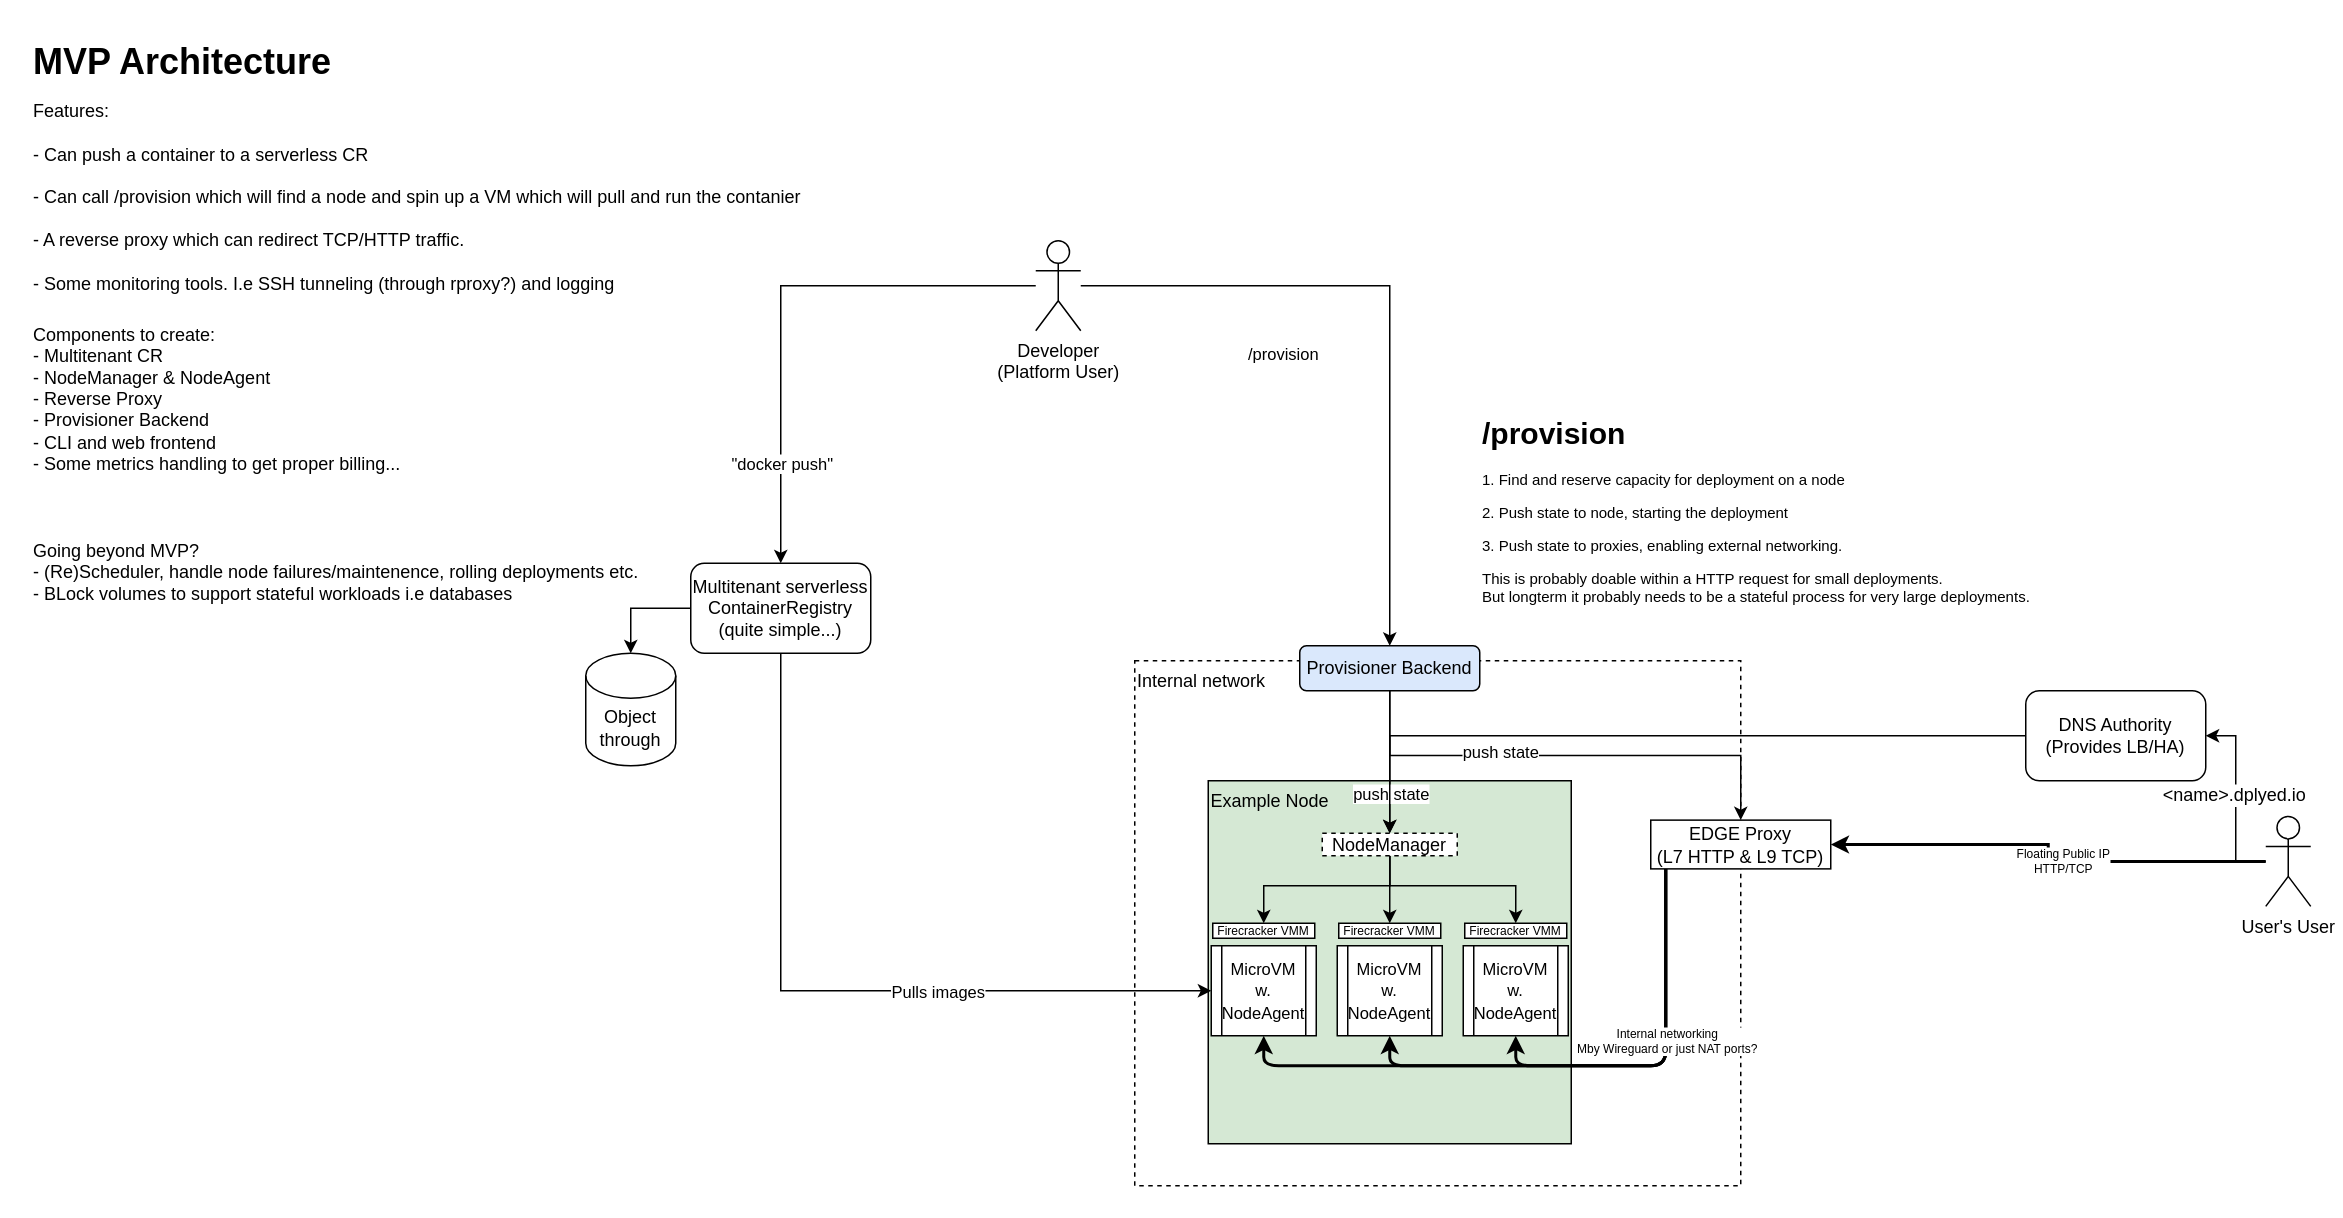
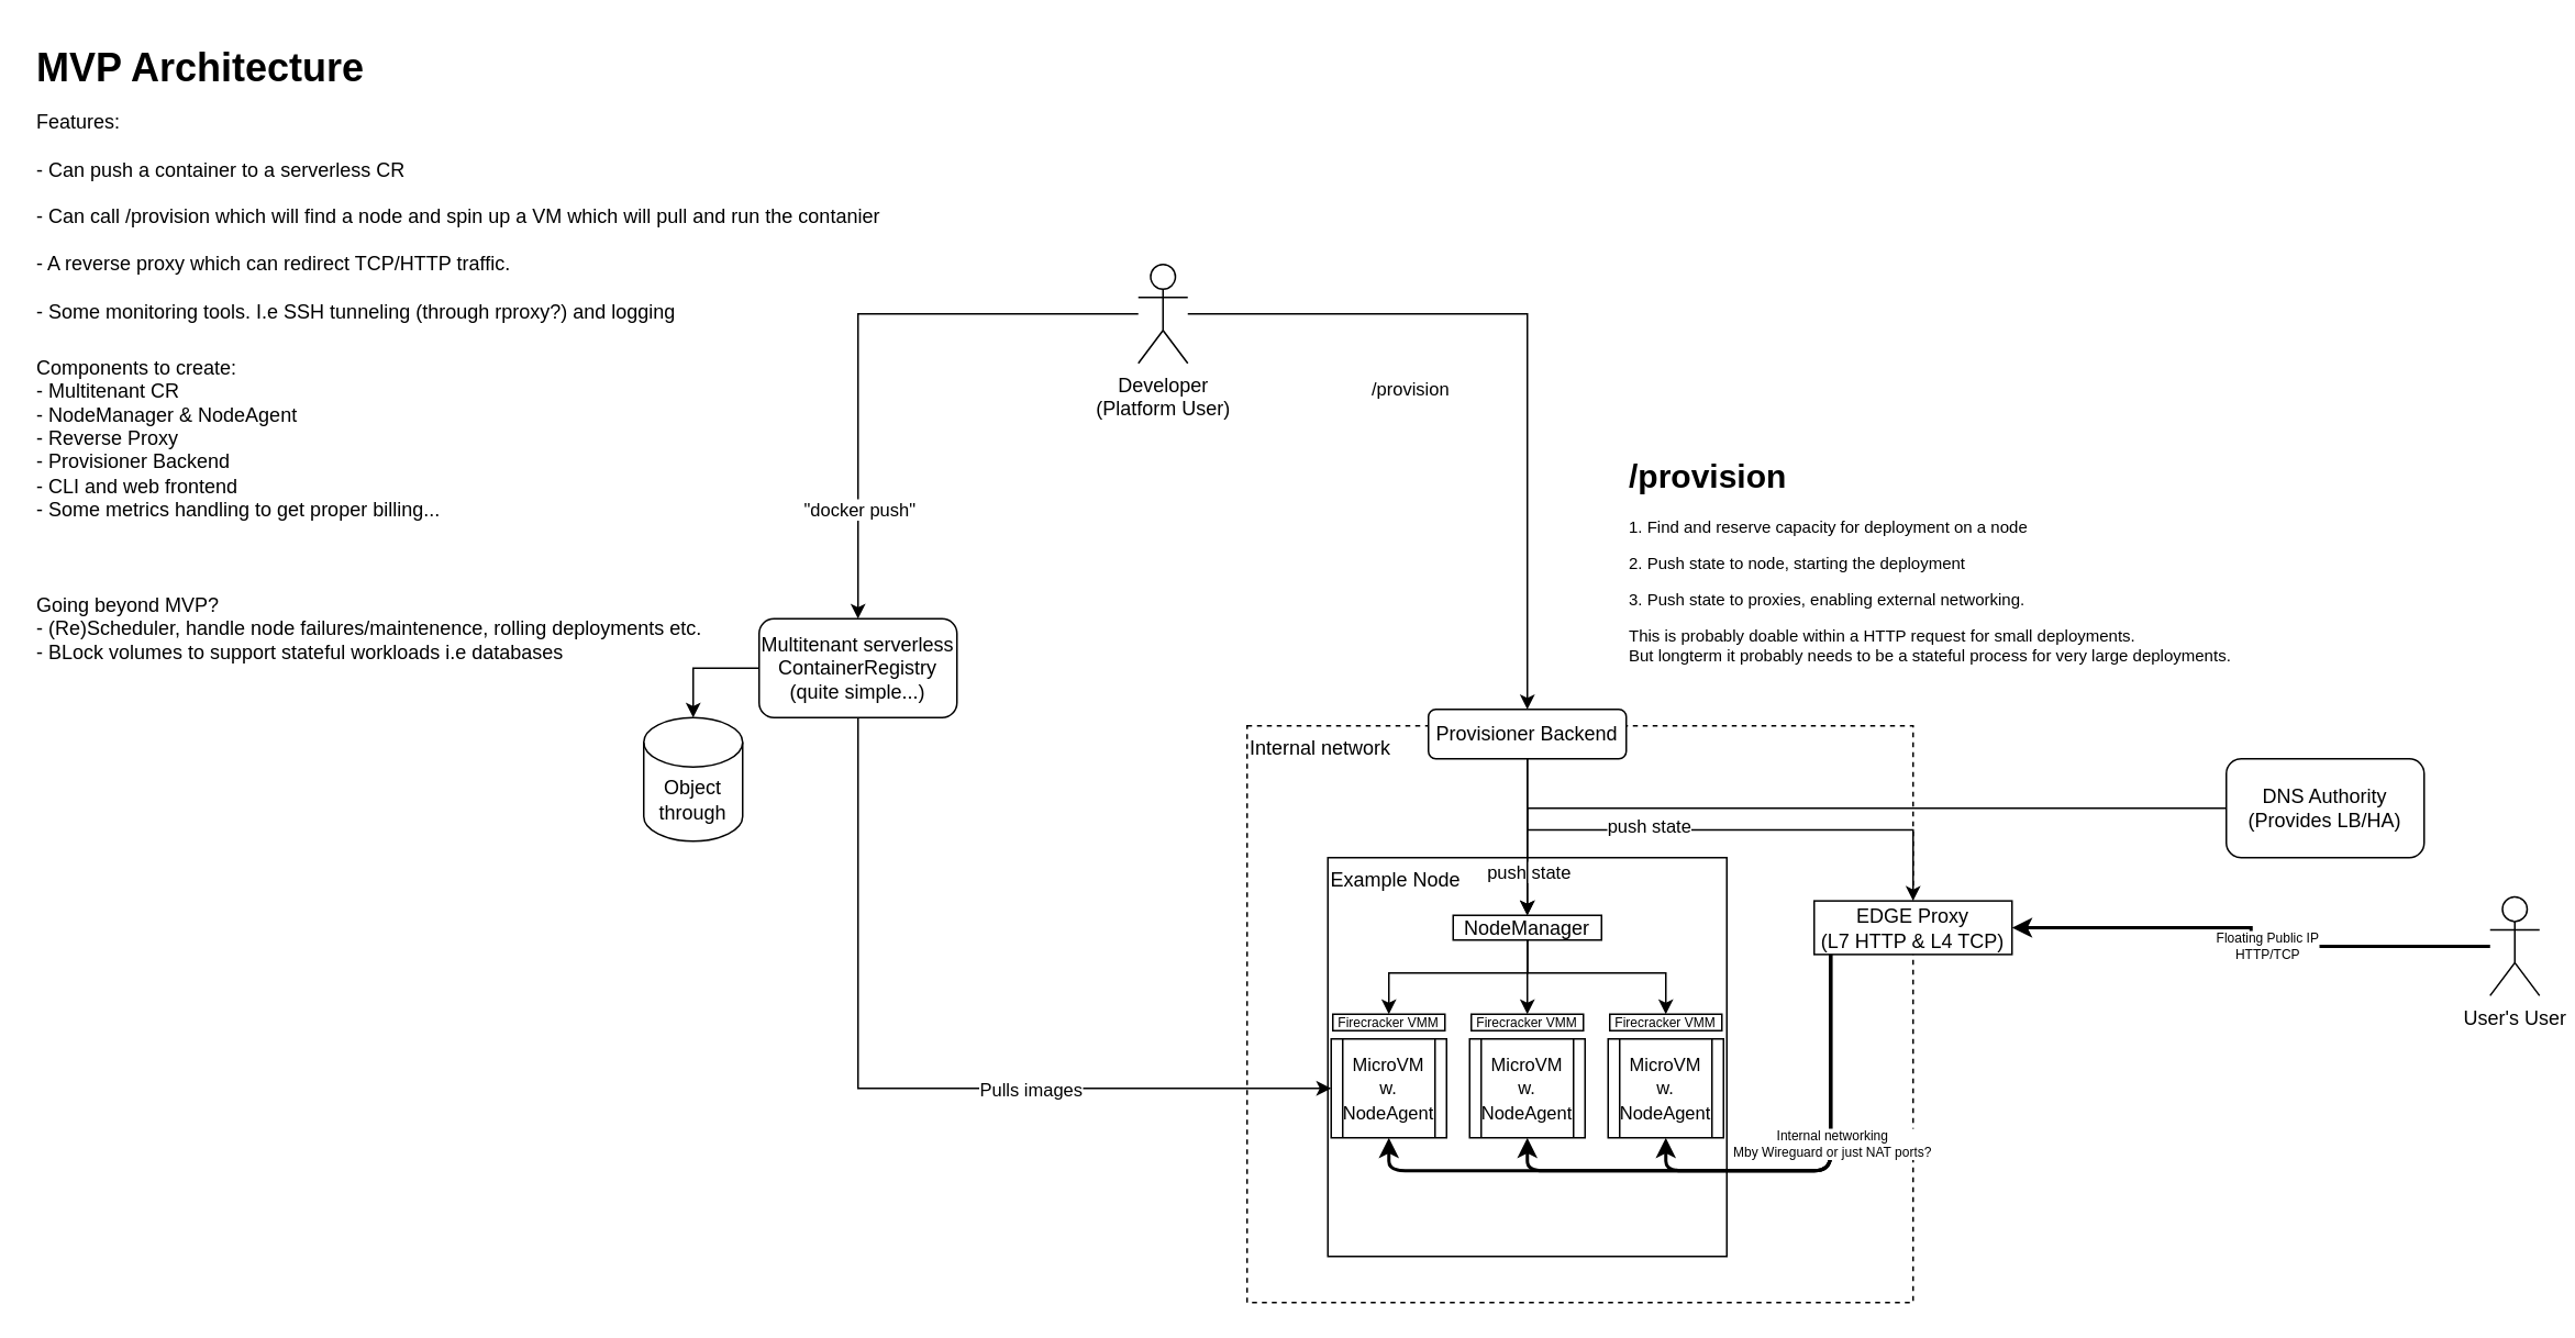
- <mxCell id="12" value="Provisioner Backend" style="rounded=1;whiteSpace=wrap;html=1;fillColor=#dae8fc;" parent="1" vertex="1"><mxGeometry x="866" y="430" width="120" height="30" as="geometry" /></mxCell>
+ <mxCell id="12" value="Provisioner Backend" style="rounded=1;whiteSpace=wrap;html=1;" parent="1" vertex="1"><mxGeometry x="866" y="430" width="120" height="30" as="geometry" /></mxCell>
- <mxCell id="25" style="edgeStyle=orthogonalEdgeStyle;rounded=0;orthogonalLoop=1;jettySize=auto;html=1;entryX=1;entryY=0.5;entryDx=0;entryDy=0;fontFamily=Helvetica;fontSize=12;fontColor=default;" parent="1" source="27" target="42" edge="1"><mxGeometry relative="1" as="geometry" /></mxCell>
- <mxCell id="26" value="&amp;lt;name&amp;gt;.dplyed.io" style="edgeLabel;html=1;align=center;verticalAlign=middle;resizable=0;points=[];rounded=0;dashed=1;strokeColor=default;fontFamily=Helvetica;fontSize=12;fontColor=default;fillColor=none;" parent="25" vertex="1" connectable="0"><mxGeometry x="0.198" y="2" relative="1" as="geometry"><mxPoint y="10" as="offset" /></mxGeometry></mxCell>
- <mxCell id="3" value="Example Node" style="whiteSpace=wrap;html=1;aspect=fixed;verticalAlign=top;align=left;fillColor=#d5e8d4;" parent="1" vertex="1"><mxGeometry x="805" y="520" width="242" height="242" as="geometry" /></mxCell>
+ <mxCell id="3" value="Example Node" style="whiteSpace=wrap;html=1;aspect=fixed;verticalAlign=top;align=left;" parent="1" vertex="1"><mxGeometry x="805" y="520" width="242" height="242" as="geometry" /></mxCell>
- <mxCell id="7" value="NodeManager" style="rounded=0;whiteSpace=wrap;html=1;dashed=1;" parent="1" vertex="1"><mxGeometry x="881" y="555" width="90" height="15" as="geometry" /></mxCell>
+ <mxCell id="7" value="NodeManager" style="rounded=0;whiteSpace=wrap;html=1;" parent="1" vertex="1"><mxGeometry x="881" y="555" width="90" height="15" as="geometry" /></mxCell>
- <mxCell id="22" value="EDGE Proxy&lt;div&gt;(L7 HTTP &amp;amp; L9 TCP)&lt;/div&gt;" style="rounded=0;whiteSpace=wrap;html=1;" parent="1" vertex="1"><mxGeometry x="1100" y="546.25" width="120" height="32.5" as="geometry" /></mxCell>
+ <mxCell id="22" value="EDGE Proxy&lt;div&gt;(L7 HTTP &amp;amp; L4 TCP)&lt;/div&gt;" style="rounded=0;whiteSpace=wrap;html=1;" parent="1" vertex="1"><mxGeometry x="1100" y="546.25" width="120" height="32.5" as="geometry" /></mxCell>
